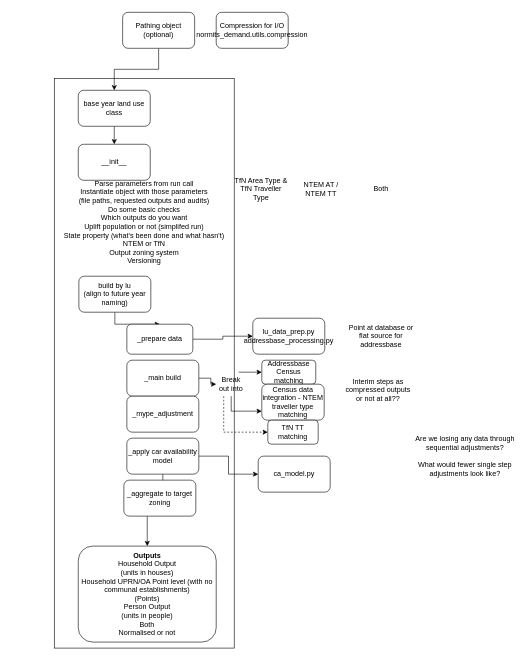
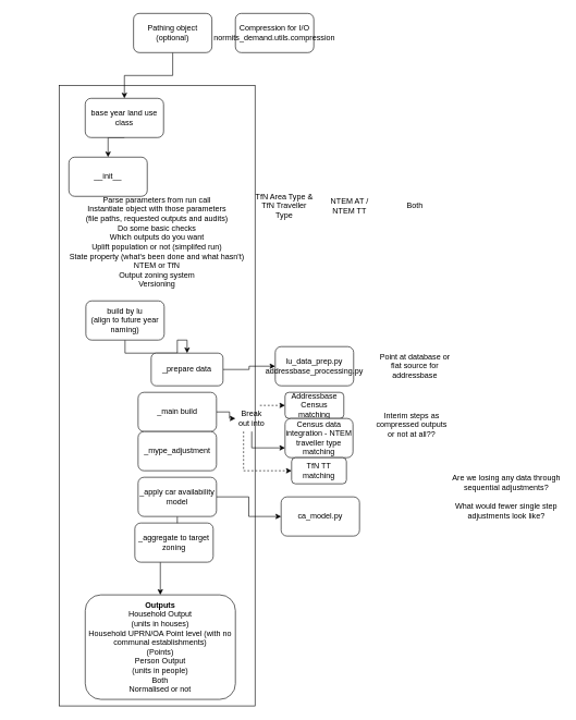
- <mxCell id="5" value="__init__" style="rounded=1;whiteSpace=wrap;html=1;" vertex="1" parent="1"><mxGeometry x="130" y="240" width="120" height="60" as="geometry" /></mxCell>
+ <mxCell id="5" value="__init__" style="rounded=1;whiteSpace=wrap;html=1;" vertex="1" parent="1"><mxGeometry x="105" y="240" width="120" height="60" as="geometry" /></mxCell>
- <mxCell id="13" value="_prepare data" style="rounded=1;whiteSpace=wrap;html=1;" vertex="1" parent="1"><mxGeometry x="211" y="540" width="110" height="50" as="geometry" /></mxCell>
+ <mxCell id="13" value="_prepare data" style="rounded=1;whiteSpace=wrap;html=1;" vertex="1" parent="1"><mxGeometry x="231" y="540" width="110" height="50" as="geometry" /></mxCell>
- <mxCell id="32" style="edgeStyle=orthogonalEdgeStyle;rounded=0;orthogonalLoop=1;jettySize=auto;html=1;exitX=0.75;exitY=0;exitDx=0;exitDy=0;entryX=0;entryY=0.5;entryDx=0;entryDy=0;" edge="1" parent="1" source="33" target="28"><mxGeometry relative="1" as="geometry" /></mxCell>
+ <mxCell id="32" style="edgeStyle=orthogonalEdgeStyle;rounded=0;orthogonalLoop=1;jettySize=auto;html=1;exitX=0.75;exitY=0;exitDx=0;exitDy=0;entryX=0;entryY=0.5;entryDx=0;entryDy=0;dashed=1;" edge="1" parent="1" source="33" target="28"><mxGeometry relative="1" as="geometry" /></mxCell>
